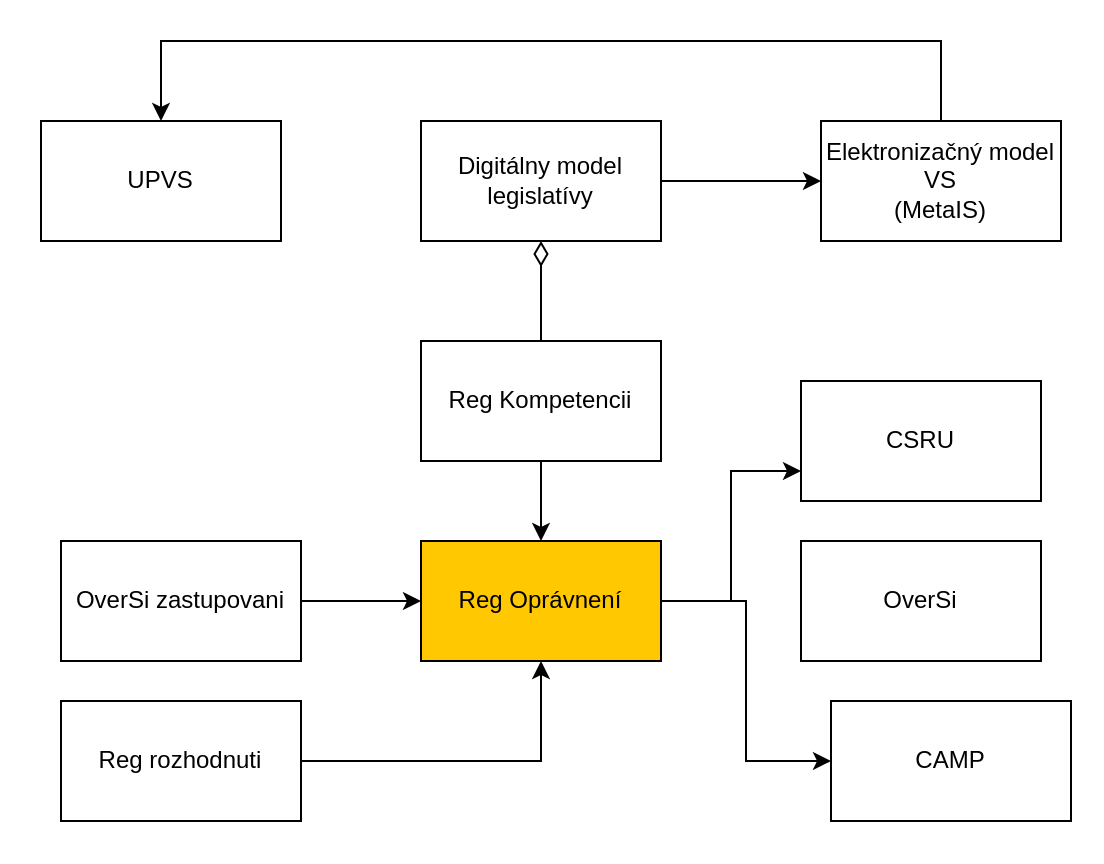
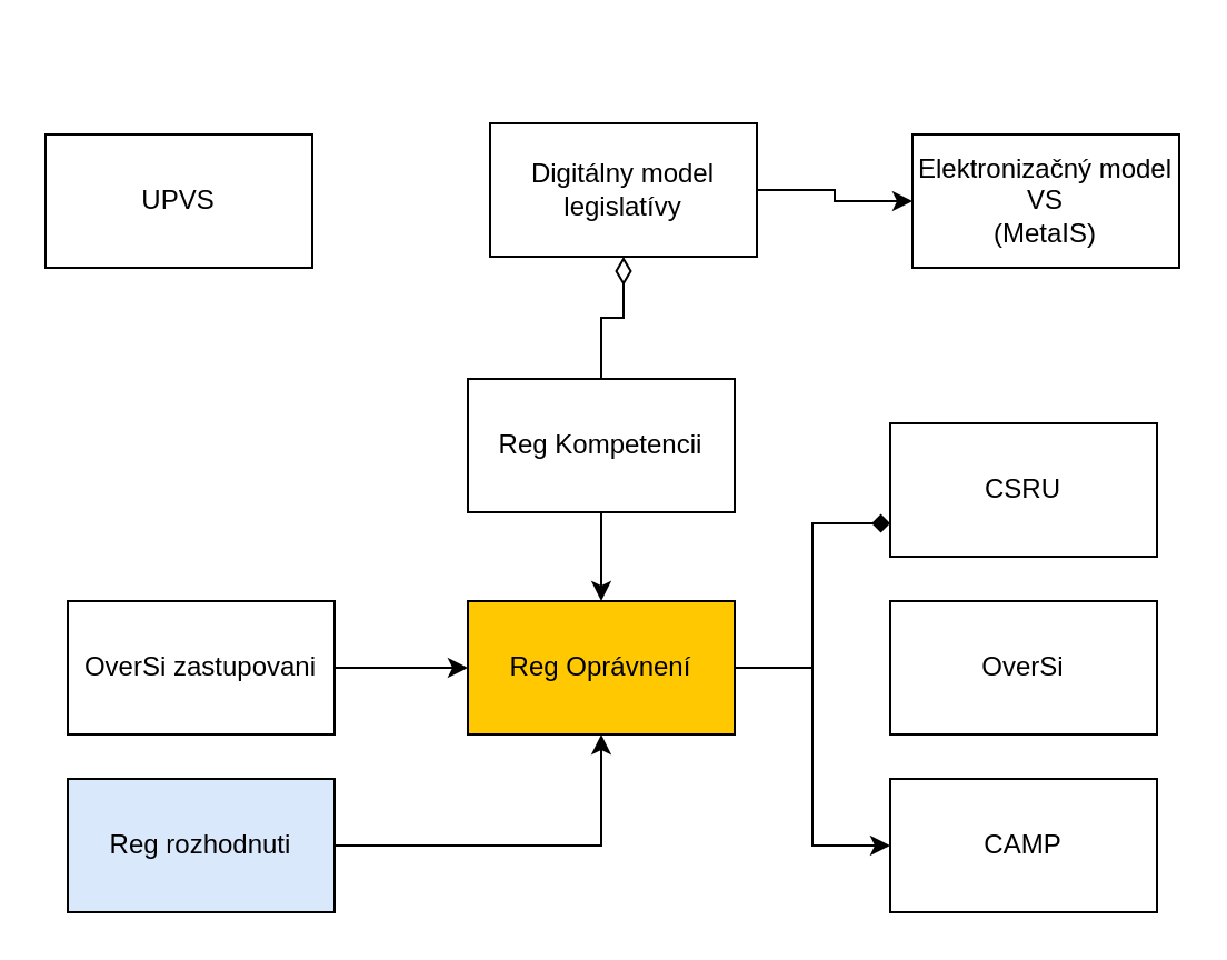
- <mxCell id="5" style="edgeStyle=orthogonalEdgeStyle;rounded=0;orthogonalLoop=1;jettySize=auto;html=1;exitX=0.5;exitY=0;exitDx=0;exitDy=0;entryX=0.5;entryY=0;entryDx=0;entryDy=0;" parent="1" source="6" target="19" edge="1"><mxGeometry relative="1" as="geometry"><mxPoint x="390" y="-1" as="sourcePoint" /><mxPoint x="120" y="-1" as="targetPoint" /><Array as="points"><mxPoint x="470" y="20" /><mxPoint x="80" y="20" /></Array></mxGeometry></mxCell>
- <mxCell id="4" value="Digitálny model legislatívy" style="rounded=0;whiteSpace=wrap;html=1;" parent="1" vertex="1"><mxGeometry x="210" y="60" width="120" height="60" as="geometry" /></mxCell>
+ <mxCell id="4" value="Digitálny model legislatívy" style="rounded=0;whiteSpace=wrap;html=1;" parent="1" vertex="1"><mxGeometry x="220" y="55" width="120" height="60" as="geometry" /></mxCell>
- <mxCell id="9" style="edgeStyle=orthogonalEdgeStyle;rounded=0;orthogonalLoop=1;jettySize=auto;html=1;entryX=0;entryY=0.75;entryDx=0;entryDy=0;" parent="1" source="11" target="16" edge="1"><mxGeometry relative="1" as="geometry" /></mxCell>
+ <mxCell id="9" style="edgeStyle=orthogonalEdgeStyle;rounded=0;orthogonalLoop=1;jettySize=auto;html=1;entryX=0;entryY=0.75;entryDx=0;entryDy=0;endArrow=diamond;" parent="1" source="11" target="16" edge="1"><mxGeometry relative="1" as="geometry" /></mxCell>
- <mxCell id="15" value="Reg rozhodnuti" style="rounded=0;whiteSpace=wrap;html=1;" parent="1" vertex="1"><mxGeometry x="30" y="350" width="120" height="60" as="geometry" /></mxCell>
+ <mxCell id="15" value="Reg rozhodnuti" style="rounded=0;whiteSpace=wrap;html=1;fillColor=#dae8fc;" parent="1" vertex="1"><mxGeometry x="30" y="350" width="120" height="60" as="geometry" /></mxCell>
- <mxCell id="18" value="CAMP" style="rounded=0;whiteSpace=wrap;html=1;" parent="1" vertex="1"><mxGeometry x="415" y="350" width="120" height="60" as="geometry" /></mxCell>
+ <mxCell id="18" value="CAMP" style="rounded=0;whiteSpace=wrap;html=1;" parent="1" vertex="1"><mxGeometry x="400" y="350" width="120" height="60" as="geometry" /></mxCell>
